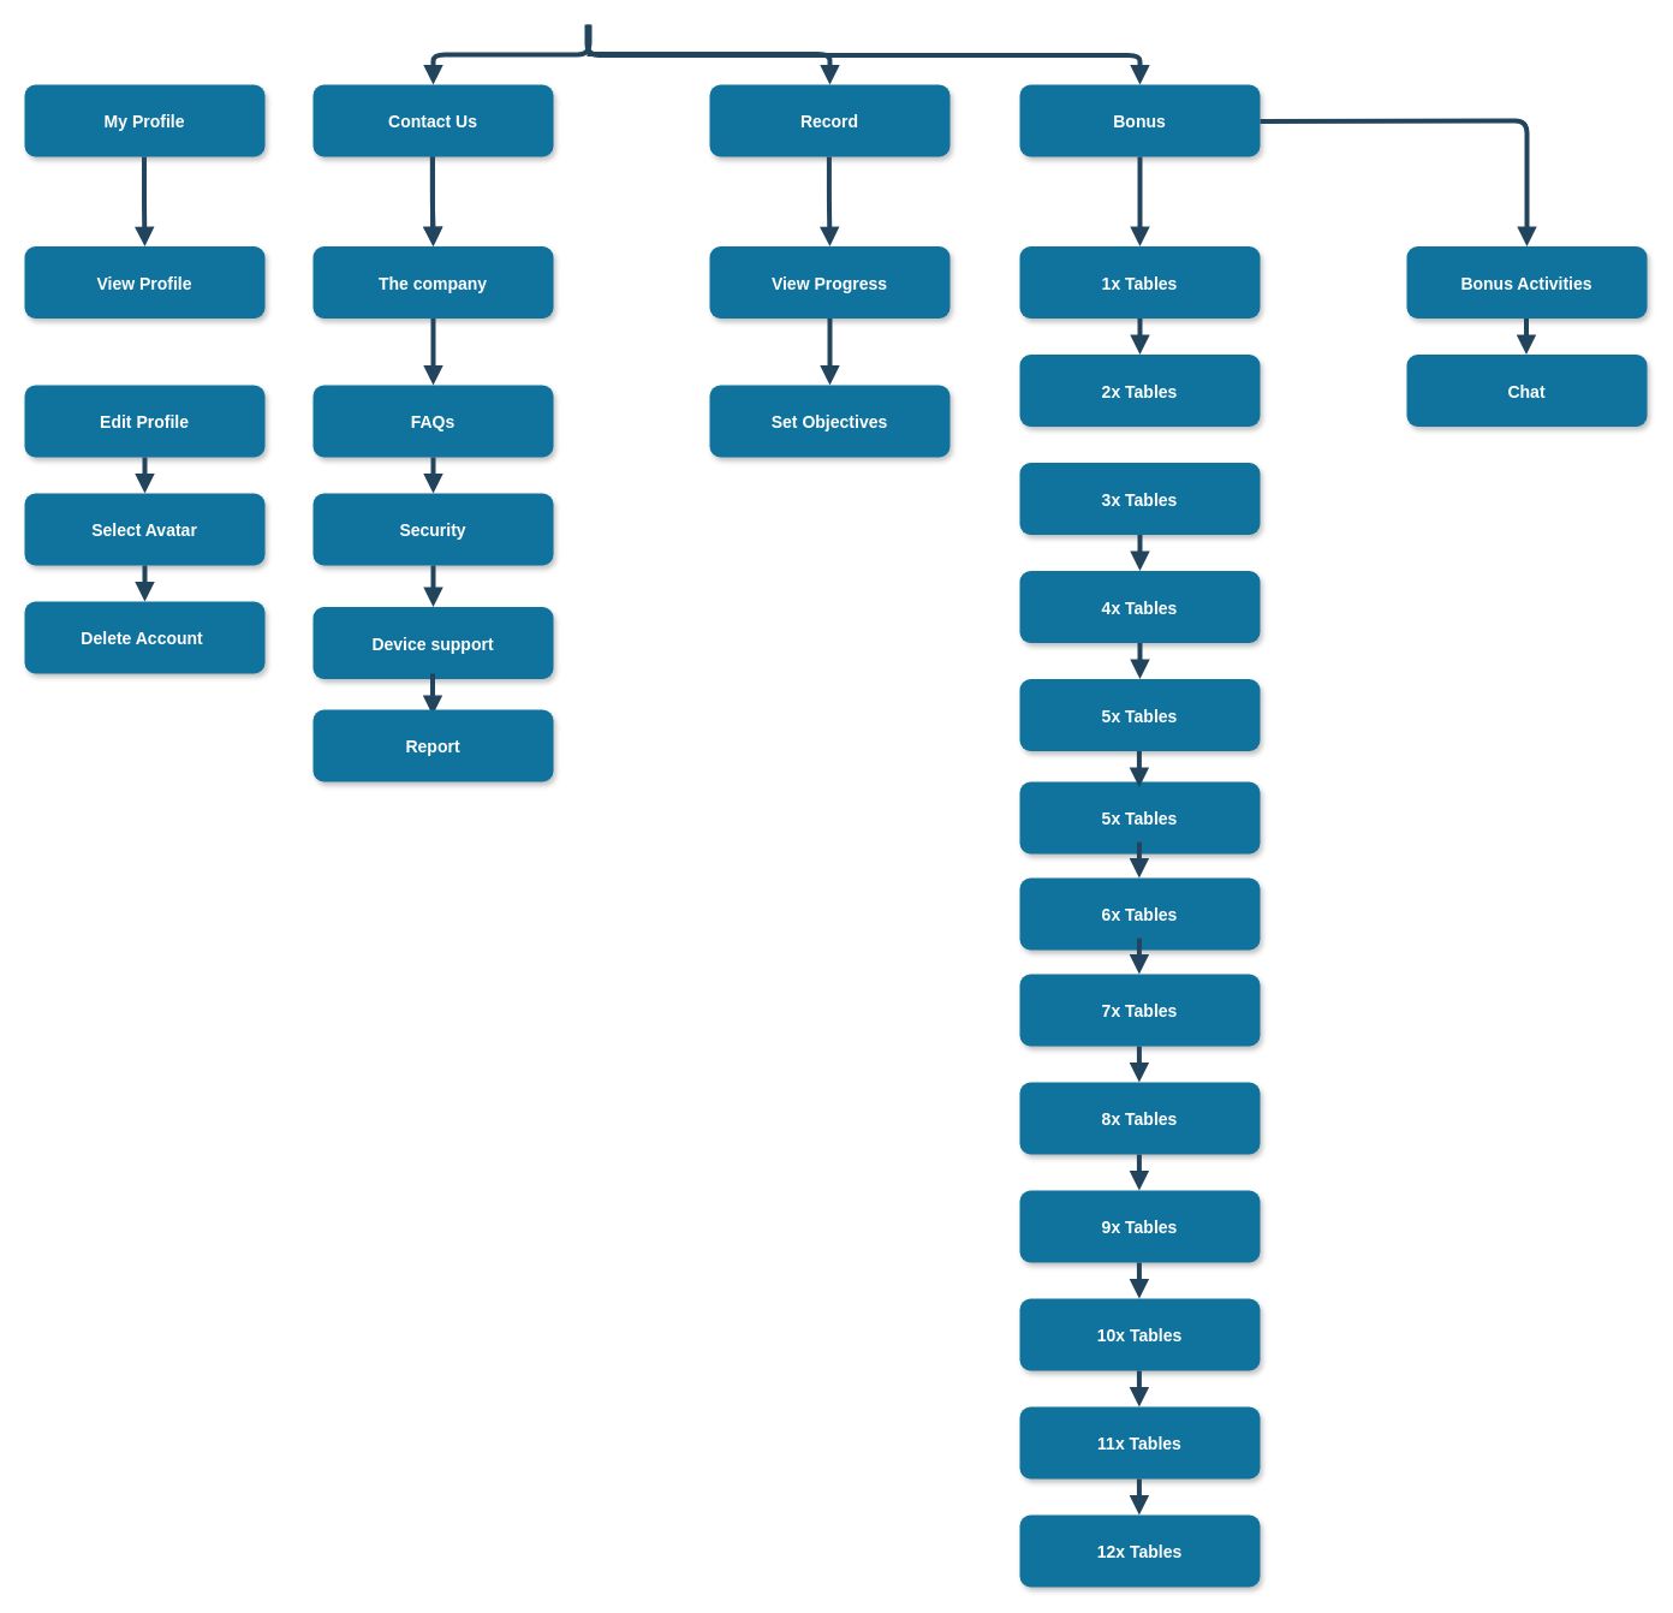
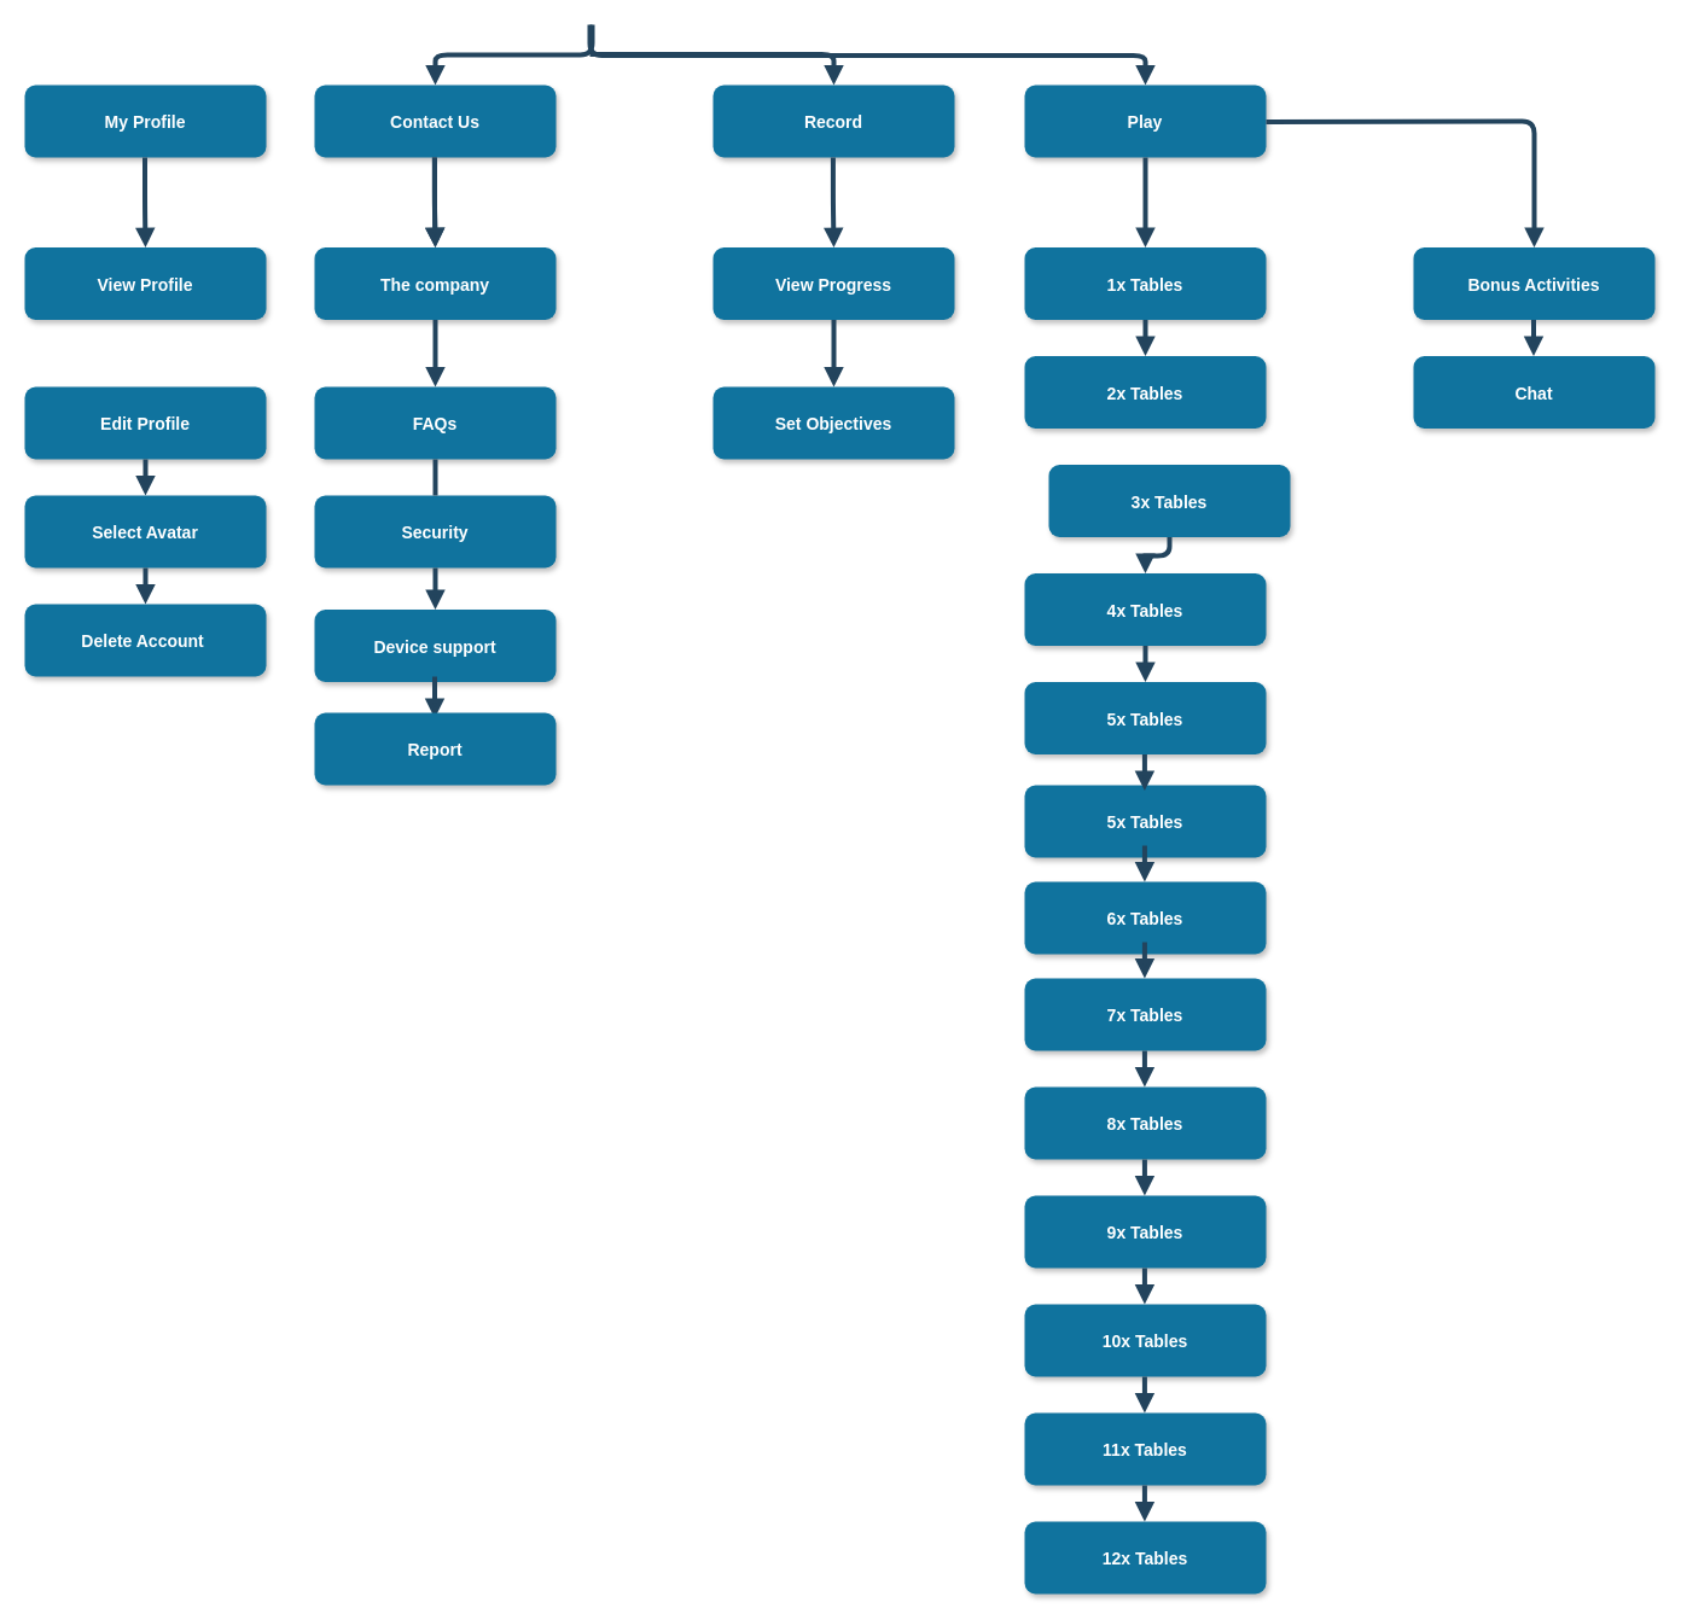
- <mxCell id="5" value="Bonus" style="rounded=1;fillColor=#10739E;strokeColor=none;shadow=1;gradientColor=none;fontStyle=1;fontColor=#FFFFFF;fontSize=14;" parent="1" vertex="1"><mxGeometry x="848" y="70" width="200" height="60" as="geometry" /></mxCell>
+ <mxCell id="5" value="Play" style="rounded=1;fillColor=#10739E;strokeColor=none;shadow=1;gradientColor=none;fontStyle=1;fontColor=#FFFFFF;fontSize=14;" parent="1" vertex="1"><mxGeometry x="848" y="70" width="200" height="60" as="geometry" /></mxCell>
- <mxCell id="26" value="" style="edgeStyle=elbowEdgeStyle;elbow=vertical;strokeWidth=4;endArrow=block;endFill=1;fontStyle=1;strokeColor=#23445D;" parent="1" source="11" target="12" edge="1"><mxGeometry x="90" y="10" width="100" height="100" as="geometry"><mxPoint x="-220" y="-110" as="sourcePoint" /><mxPoint x="-120" y="-210" as="targetPoint" /></mxGeometry></mxCell>
+ <mxCell id="26" value="" style="edgeStyle=elbowEdgeStyle;elbow=vertical;strokeWidth=4;endArrow=none;endFill=1;fontStyle=1;strokeColor=#23445D;" parent="1" source="11" target="12" edge="1"><mxGeometry x="90" y="10" width="100" height="100" as="geometry"><mxPoint x="-220" y="-110" as="sourcePoint" /><mxPoint x="-120" y="-210" as="targetPoint" /></mxGeometry></mxCell>
- <mxCell id="18" value="3x Tables" style="rounded=1;fillColor=#10739E;strokeColor=none;shadow=1;gradientColor=none;fontStyle=1;fontColor=#FFFFFF;fontSize=14;" parent="1" vertex="1"><mxGeometry x="848" y="384.5" width="200" height="60" as="geometry" /></mxCell>
+ <mxCell id="18" value="3x Tables" style="rounded=1;fillColor=#10739E;strokeColor=none;shadow=1;gradientColor=none;fontStyle=1;fontColor=#FFFFFF;fontSize=14;" parent="1" vertex="1"><mxGeometry x="868" y="384.5" width="200" height="60" as="geometry" /></mxCell>
